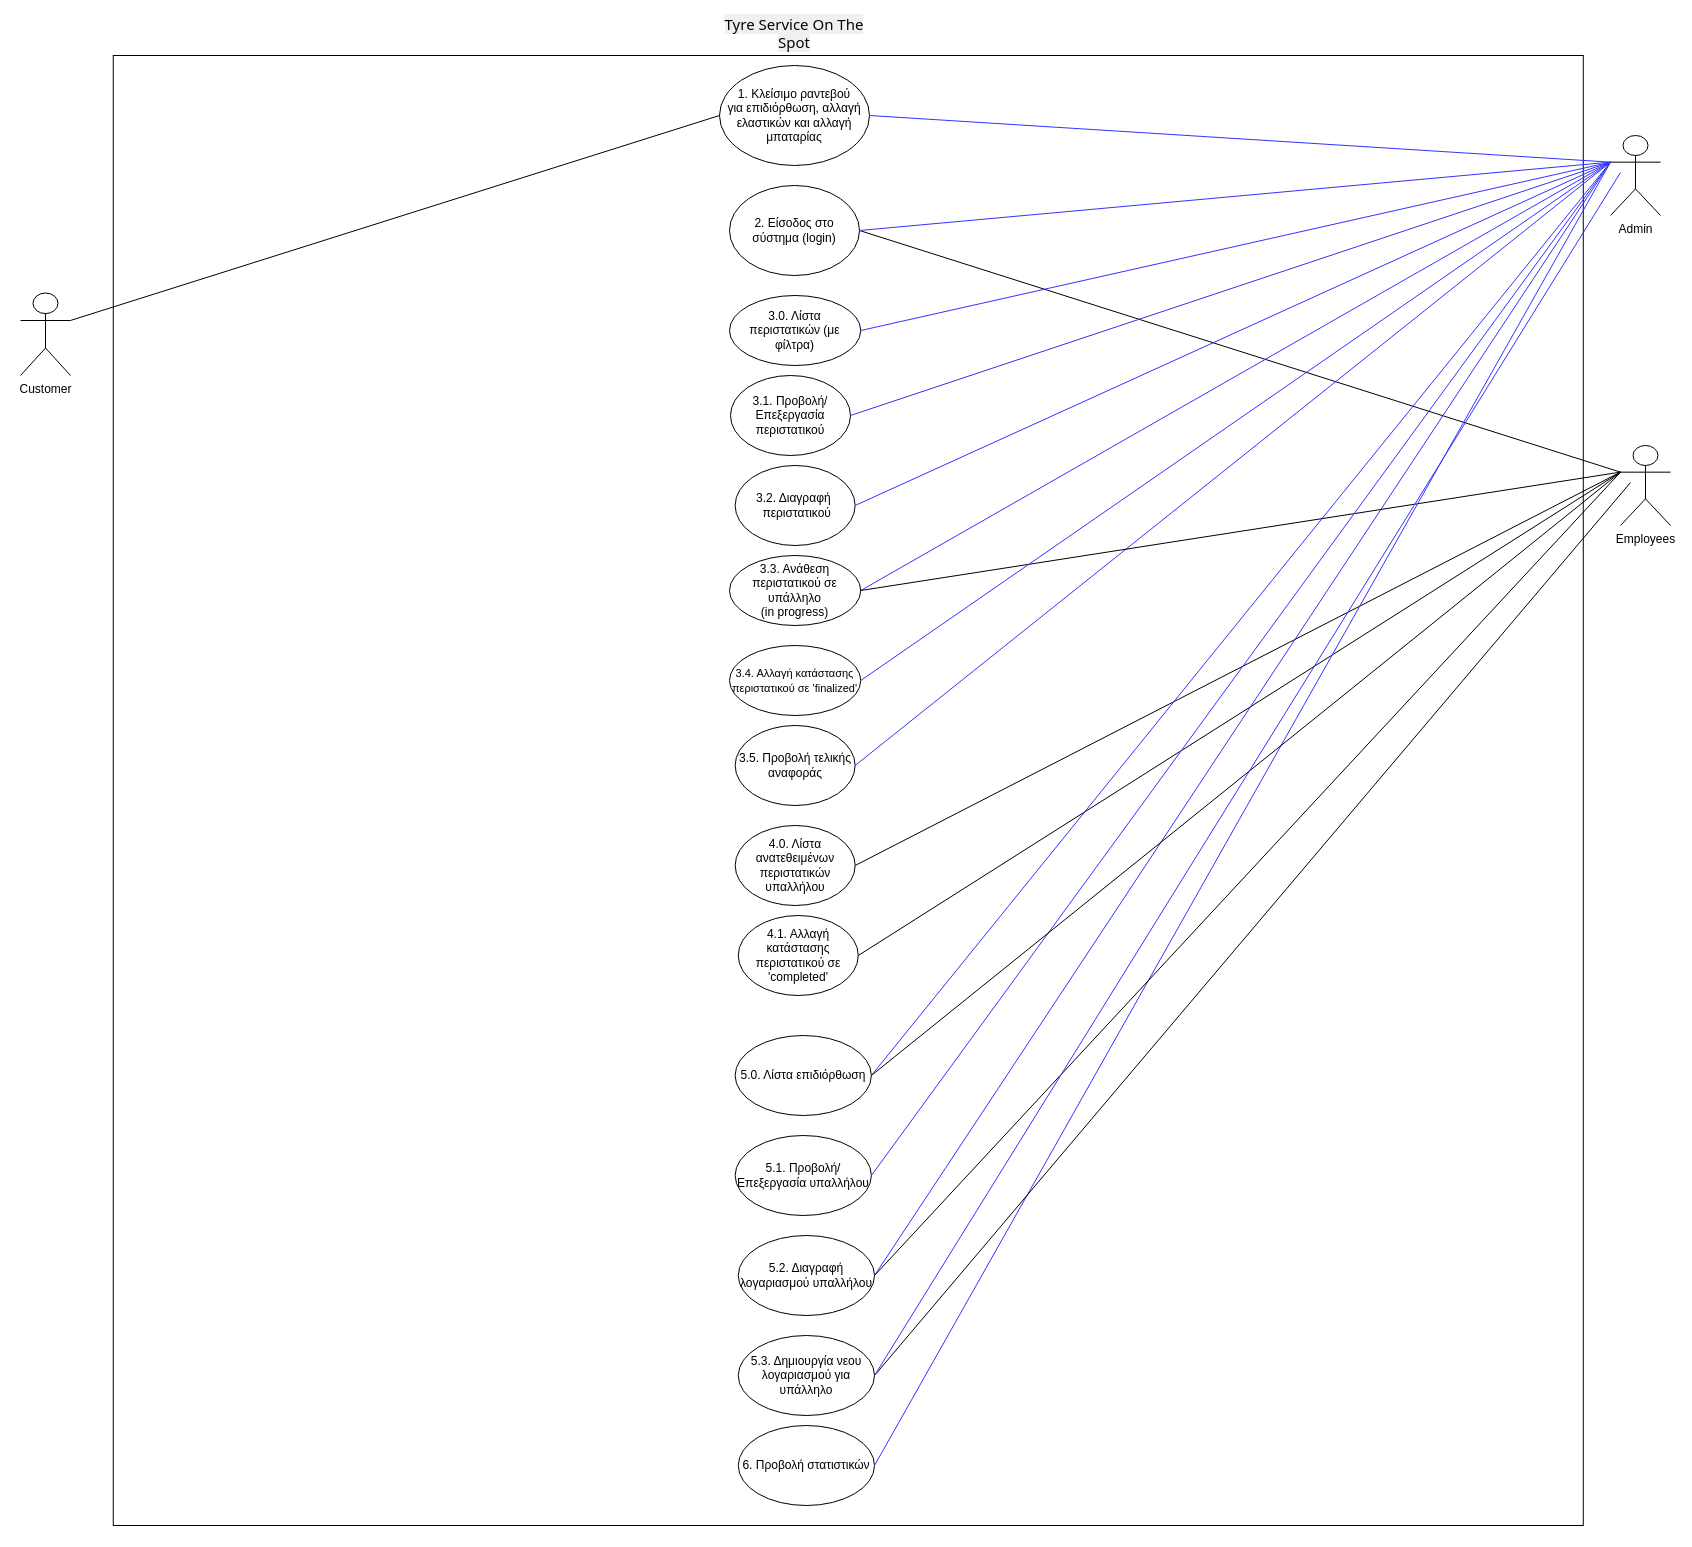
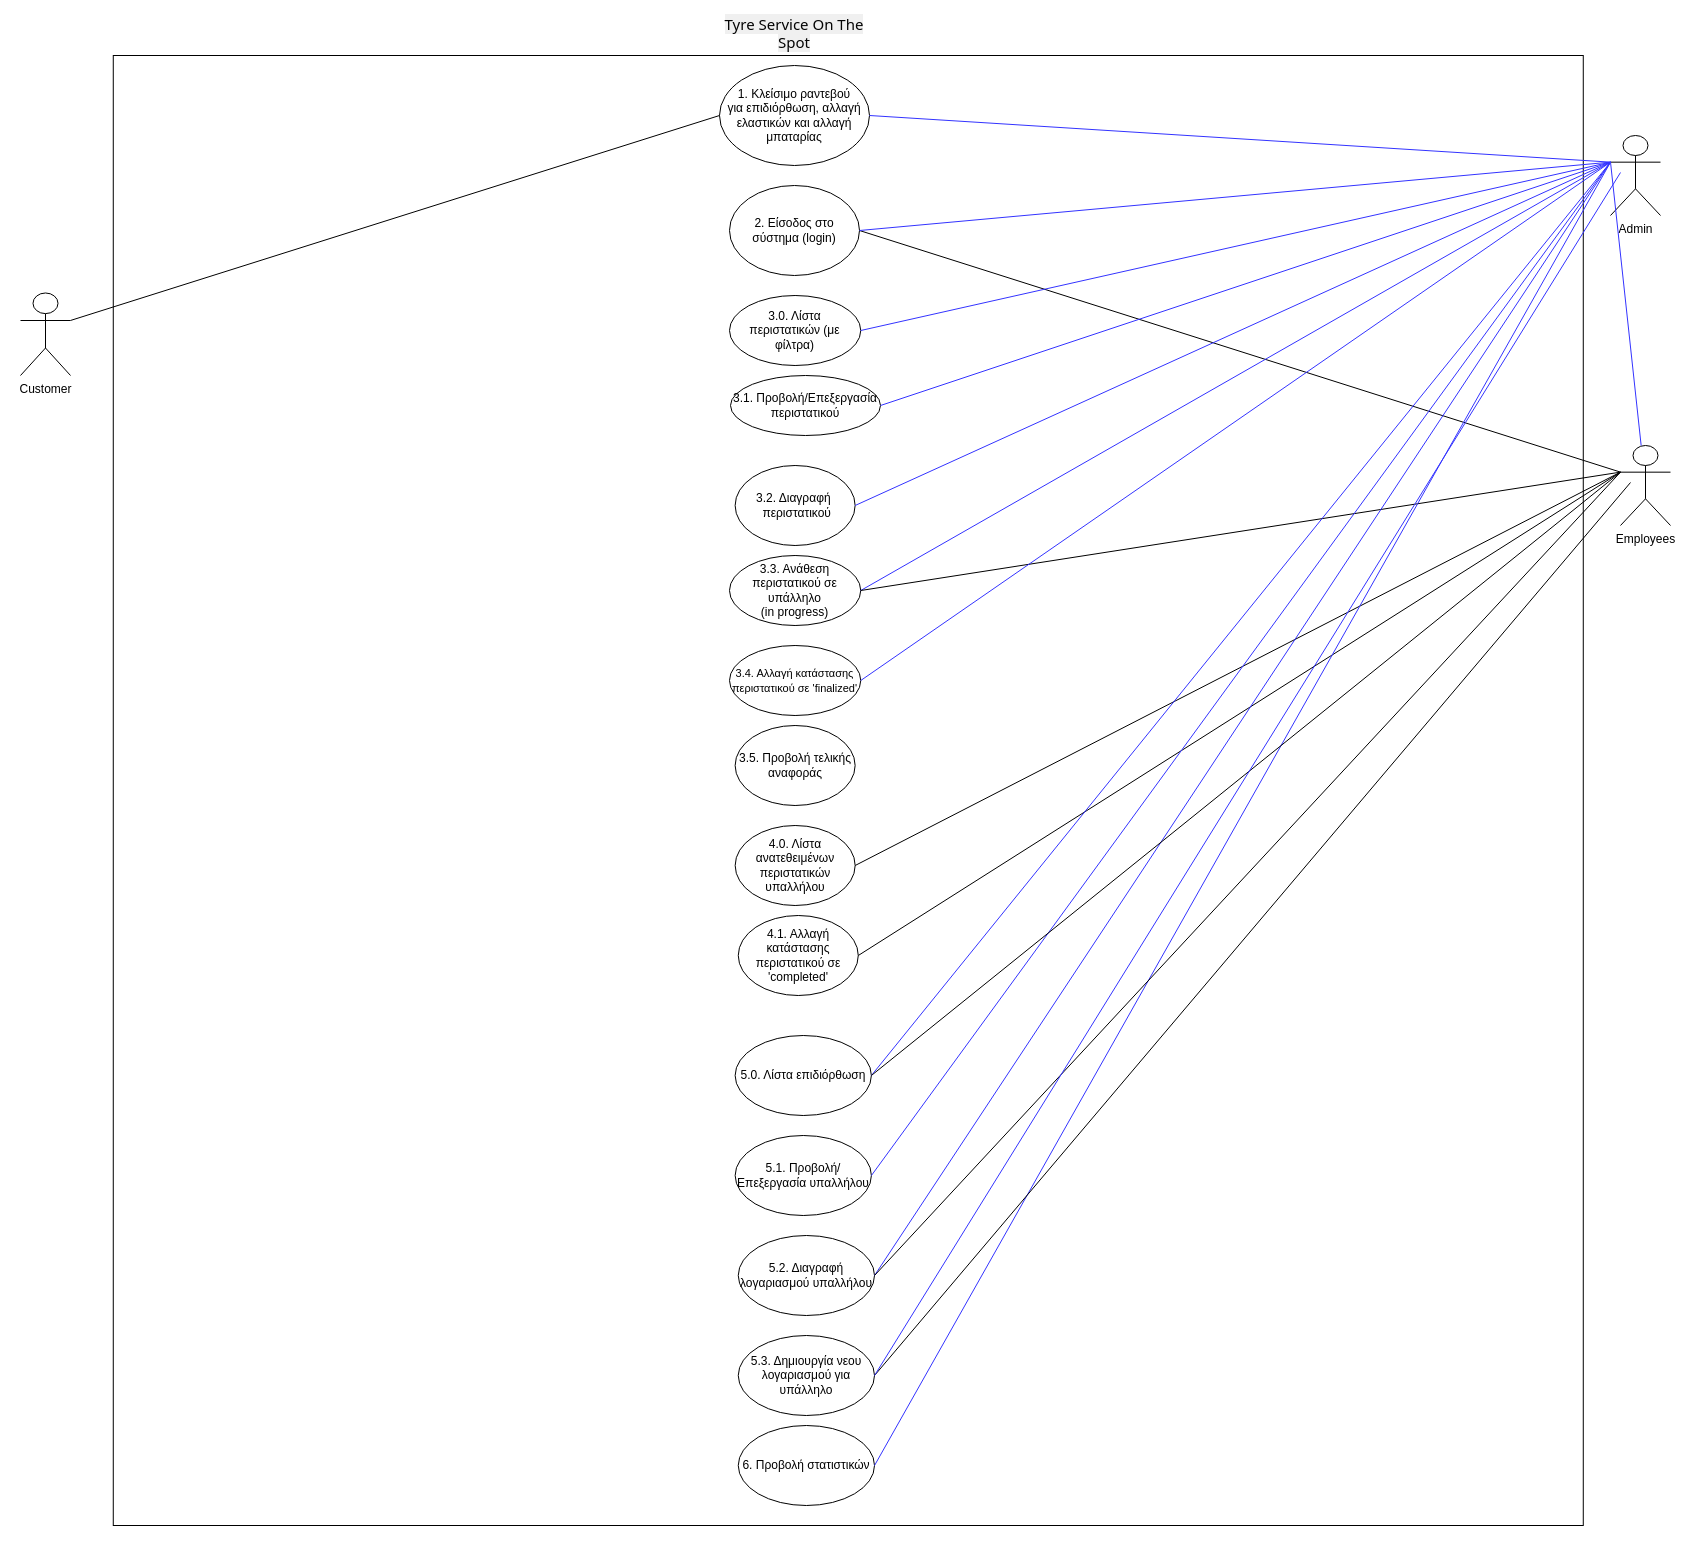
- <mxCell id="18" value="3.1. Προβολή/Επεξεργασία περιστατικού" style="ellipse;whiteSpace=wrap;html=1;" parent="1" vertex="1"><mxGeometry x="730" y="370" width="120" height="80" as="geometry" /></mxCell>
+ <mxCell id="18" value="3.1. Προβολή/Επεξεργασία περιστατικού" style="ellipse;whiteSpace=wrap;html=1;" parent="1" vertex="1"><mxGeometry x="730" y="370" width="150" height="60" as="geometry" /></mxCell>
- <mxCell id="16" value="" style="endArrow=none;html=1;rounded=0;entryX=1;entryY=0.5;entryDx=0;entryDy=0;exitX=0;exitY=0.333;exitDx=0;exitDy=0;exitPerimeter=0;strokeColor=#3333FF;" parent="1" source="3" target="15" edge="1"><mxGeometry width="50" height="50" relative="1" as="geometry"><mxPoint x="1340" y="880" as="sourcePoint" /><mxPoint x="1390" y="830" as="targetPoint" /></mxGeometry></mxCell>
+ <mxCell id="16" value="" style="endArrow=none;html=1;rounded=0;exitX=0;exitY=0.333;exitDx=0;exitDy=0;exitPerimeter=0;strokeColor=#3333FF;" parent="1" source="3" target="2" edge="1"><mxGeometry width="50" height="50" relative="1" as="geometry"><mxPoint x="1340" y="880" as="sourcePoint" /><mxPoint x="1390" y="830" as="targetPoint" /></mxGeometry></mxCell>
